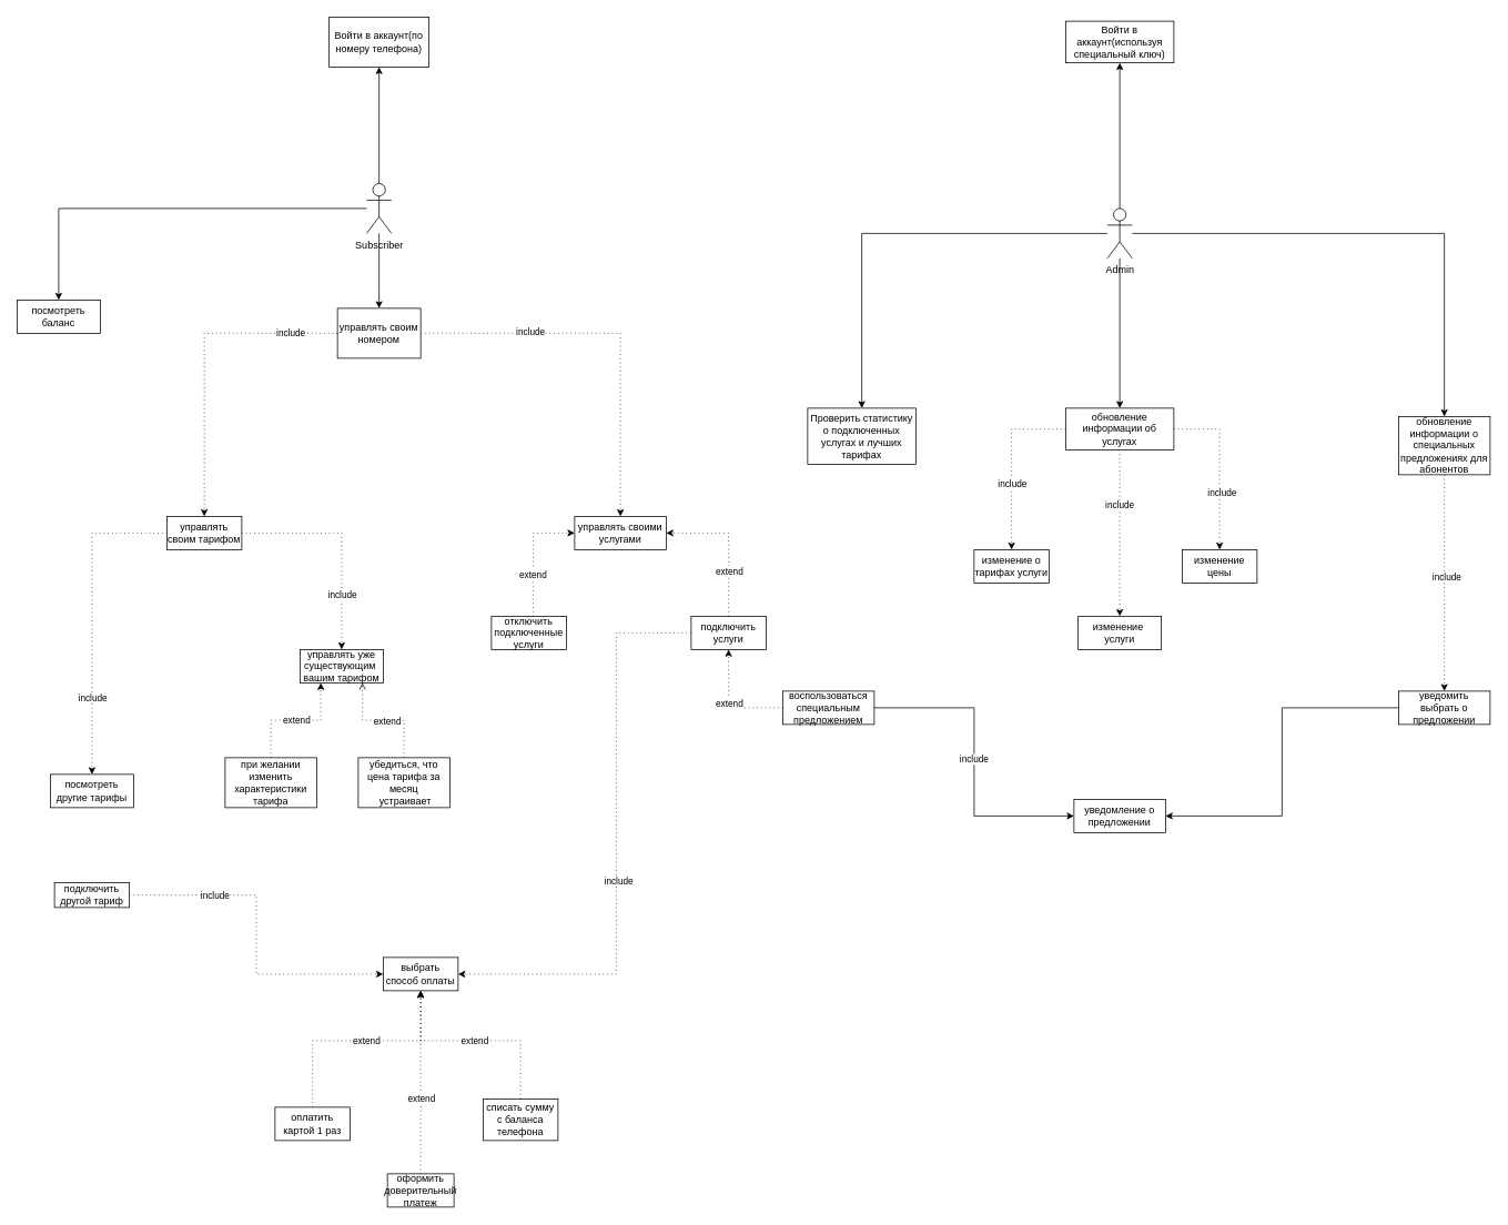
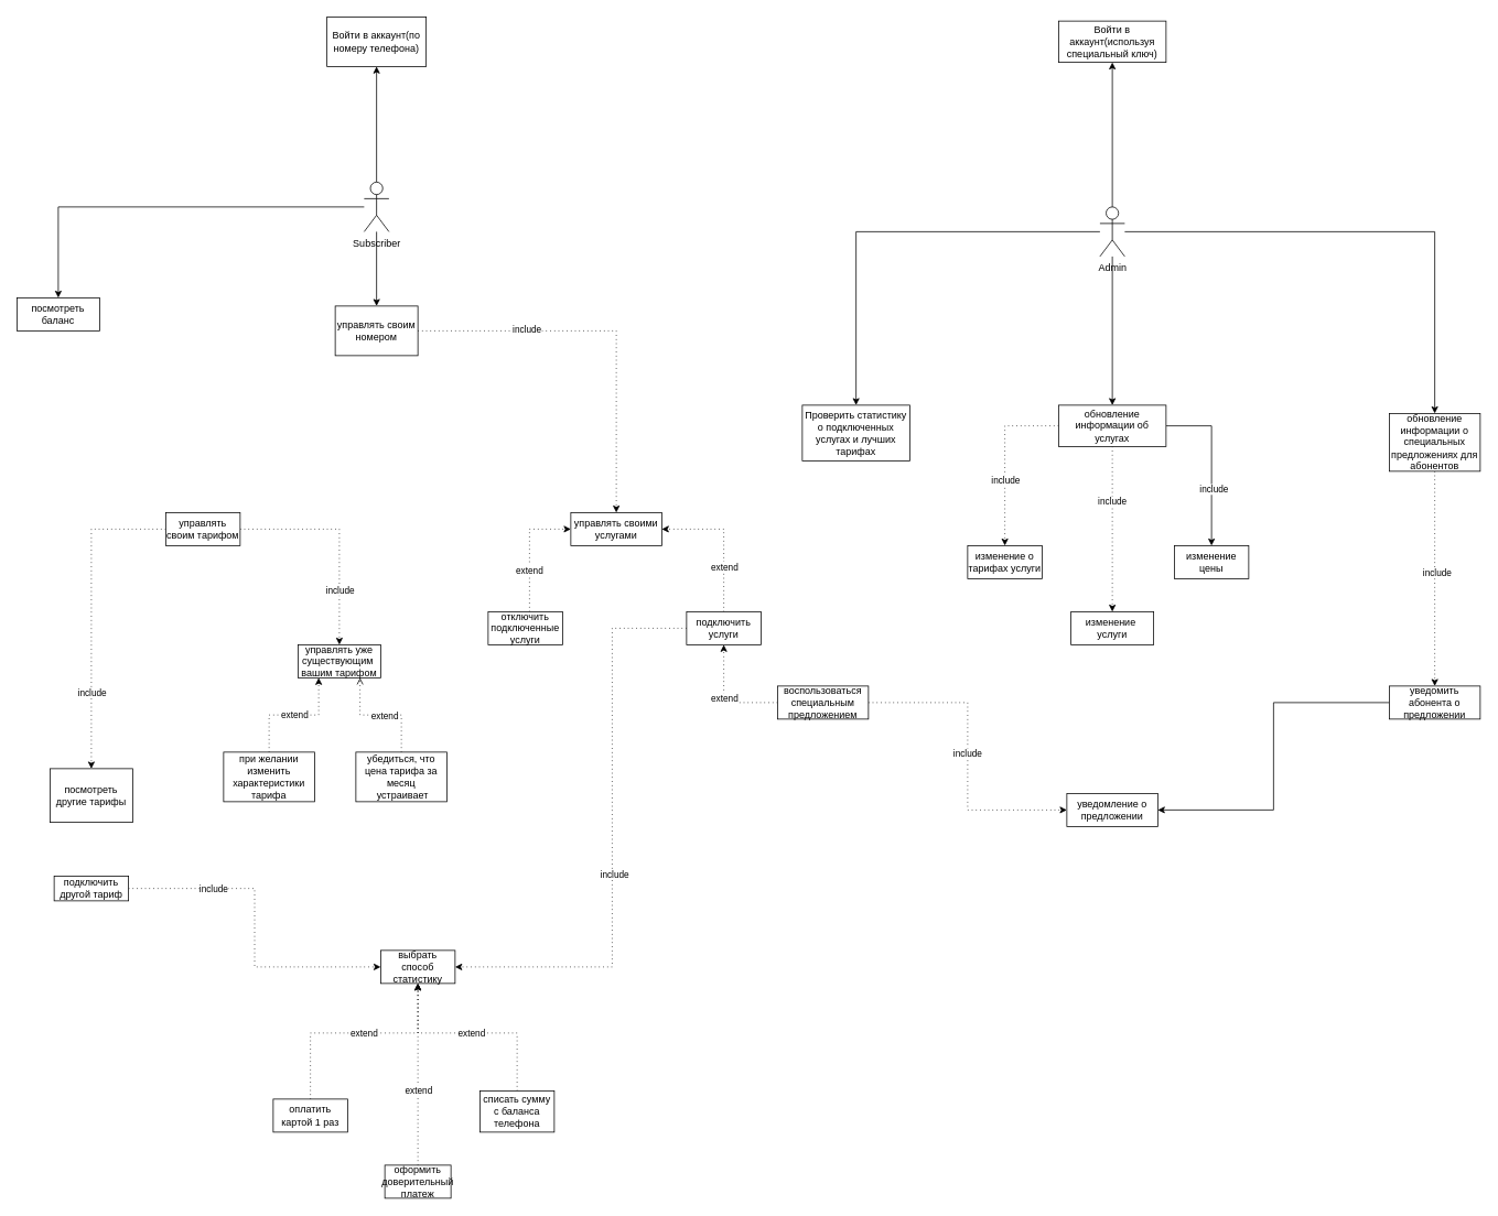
- <mxCell id="21" style="edgeStyle=orthogonalEdgeStyle;rounded=0;orthogonalLoop=1;jettySize=auto;html=1;dashed=1;dashPattern=1 4;" parent="1" source="25" target="12" edge="1"><mxGeometry relative="1" as="geometry" /></mxCell>
- <mxCell id="22" value="include" style="edgeLabel;html=1;align=center;verticalAlign=middle;resizable=0;points=[];" parent="21" vertex="1" connectable="0"><mxGeometry x="-0.699" y="-1" relative="1" as="geometry"><mxPoint as="offset" /></mxGeometry></mxCell>
- <mxCell id="61" style="edgeStyle=orthogonalEdgeStyle;rounded=0;orthogonalLoop=1;jettySize=auto;html=1;entryX=0.5;entryY=0;entryDx=0;entryDy=0;dashed=1;dashPattern=1 4;" parent="1" source="65" target="66" edge="1"><mxGeometry relative="1" as="geometry" /></mxCell>
+ <mxCell id="61" style="edgeStyle=orthogonalEdgeStyle;rounded=0;orthogonalLoop=1;jettySize=auto;html=1;entryX=0.5;entryY=0;entryDx=0;entryDy=0;dashed=0;dashPattern=1 4;" parent="1" source="65" target="66" edge="1"><mxGeometry relative="1" as="geometry" /></mxCell>
- <mxCell id="73" value="уведомить выбрать о предложении" style="whiteSpace=wrap;html=1;" parent="1" vertex="1"><mxGeometry x="1680" y="830" width="110" height="40" as="geometry" /></mxCell>
+ <mxCell id="73" value="уведомить абонента о предложении" style="whiteSpace=wrap;html=1;" parent="1" vertex="1"><mxGeometry x="1680" y="830" width="110" height="40" as="geometry" /></mxCell>
- <mxCell id="37" style="edgeStyle=orthogonalEdgeStyle;rounded=0;orthogonalLoop=1;jettySize=auto;html=1;entryX=0;entryY=0.5;entryDx=0;entryDy=0;dashed=0;dashPattern=1 4;" parent="1" source="39" target="74" edge="1"><mxGeometry relative="1" as="geometry" /></mxCell>
+ <mxCell id="37" style="edgeStyle=orthogonalEdgeStyle;rounded=0;orthogonalLoop=1;jettySize=auto;html=1;entryX=0;entryY=0.5;entryDx=0;entryDy=0;dashed=1;dashPattern=1 4;" parent="1" source="39" target="74" edge="1"><mxGeometry relative="1" as="geometry" /></mxCell>
- <mxCell id="14" value="посмотреть другие тарифы" style="whiteSpace=wrap;html=1;" parent="1" vertex="1"><mxGeometry x="60" y="930" width="100" height="40" as="geometry" /></mxCell>
+ <mxCell id="14" value="посмотреть другие тарифы" style="whiteSpace=wrap;html=1;" parent="1" vertex="1"><mxGeometry x="60" y="930" width="100" height="65" as="geometry" /></mxCell>
- <mxCell id="43" value="выбрать способ оплаты" style="whiteSpace=wrap;html=1;" parent="1" vertex="1"><mxGeometry x="460" y="1150" width="90" height="40" as="geometry" /></mxCell>
+ <mxCell id="43" value="выбрать способ статистику" style="whiteSpace=wrap;html=1;" parent="1" vertex="1"><mxGeometry x="460" y="1150" width="90" height="40" as="geometry" /></mxCell>
